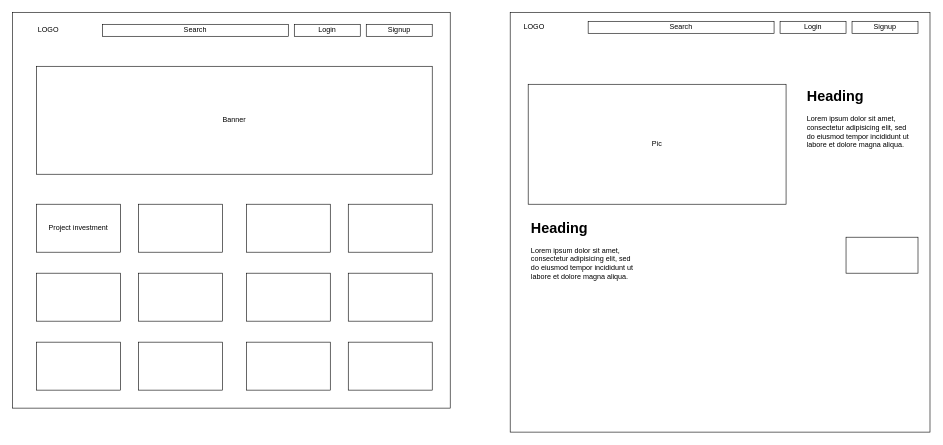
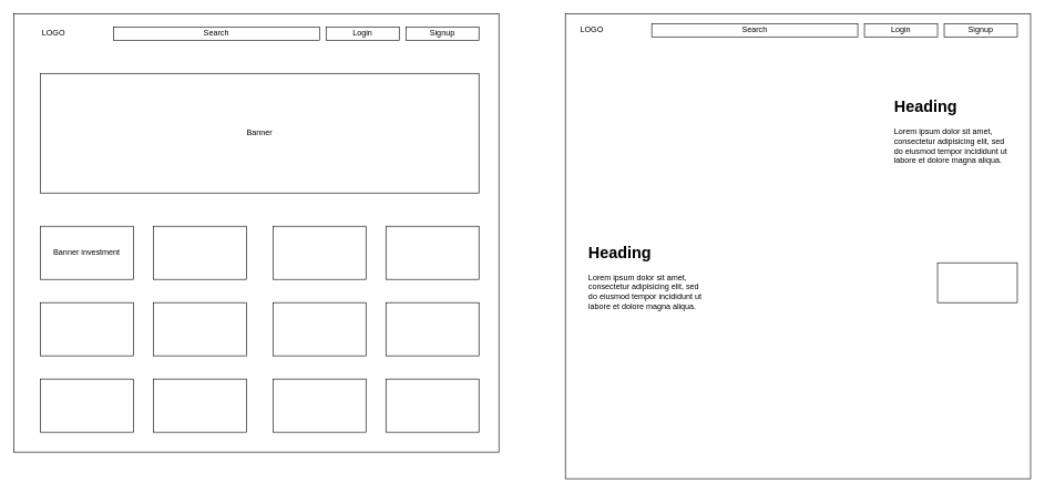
- <mxCell id="26" value="Pic" style="rounded=0;whiteSpace=wrap;html=1;" vertex="1" parent="1"><mxGeometry x="880" y="140" width="430" height="200" as="geometry" /></mxCell>
- <mxCell id="9" value="Project investment" style="rounded=0;whiteSpace=wrap;html=1;" vertex="1" parent="1"><mxGeometry x="60" y="340" width="140" height="80" as="geometry" /></mxCell>
+ <mxCell id="9" value="Banner investment" style="rounded=0;whiteSpace=wrap;html=1;" vertex="1" parent="1"><mxGeometry x="60" y="340" width="140" height="80" as="geometry" /></mxCell>
